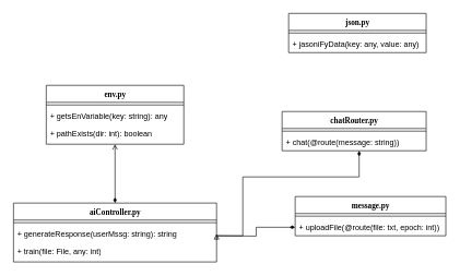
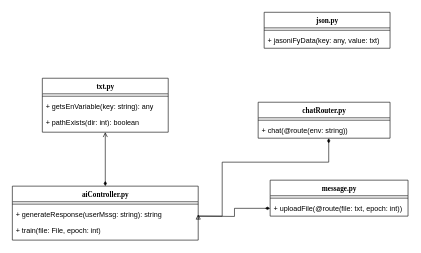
- <mxCell id="4" value="+ jasoniFyData(key: any, value: any)" style="text;html=1;strokeColor=none;fillColor=none;align=left;verticalAlign=top;spacingLeft=4;spacingRight=4;whiteSpace=wrap;overflow=hidden;rotatable=0;points=[[0,0.5],[1,0.5]];portConstraint=eastwest;" parent="2" vertex="1"><mxGeometry y="34" width="210" height="26" as="geometry" /></mxCell>
+ <mxCell id="4" value="+ jasoniFyData(key: any, value: txt)" style="text;html=1;strokeColor=none;fillColor=none;align=left;verticalAlign=top;spacingLeft=4;spacingRight=4;whiteSpace=wrap;overflow=hidden;rotatable=0;points=[[0,0.5],[1,0.5]];portConstraint=eastwest;" parent="2" vertex="1"><mxGeometry y="34" width="210" height="26" as="geometry" /></mxCell>
- <mxCell id="5" value="env.py" style="swimlane;html=1;fontStyle=1;align=center;verticalAlign=top;childLayout=stackLayout;horizontal=1;startSize=26;horizontalStack=0;resizeParent=1;resizeLast=0;collapsible=1;marginBottom=0;swimlaneFillColor=#ffffff;rounded=0;shadow=0;comic=0;labelBackgroundColor=none;strokeWidth=1;fillColor=none;fontFamily=Verdana;fontSize=12" vertex="1" parent="1"><mxGeometry x="70" y="130" width="210" height="90" as="geometry" /></mxCell>
+ <mxCell id="5" value="txt.py" style="swimlane;html=1;fontStyle=1;align=center;verticalAlign=top;childLayout=stackLayout;horizontal=1;startSize=26;horizontalStack=0;resizeParent=1;resizeLast=0;collapsible=1;marginBottom=0;swimlaneFillColor=#ffffff;rounded=0;shadow=0;comic=0;labelBackgroundColor=none;strokeWidth=1;fillColor=none;fontFamily=Verdana;fontSize=12" vertex="1" parent="1"><mxGeometry x="70" y="130" width="210" height="90" as="geometry" /></mxCell>
- <mxCell id="15" value="+ chat(@route(message: string))" style="text;html=1;strokeColor=none;fillColor=none;align=left;verticalAlign=top;spacingLeft=4;spacingRight=4;whiteSpace=wrap;overflow=hidden;rotatable=0;points=[[0,0.5],[1,0.5]];portConstraint=eastwest;" vertex="1" parent="13"><mxGeometry y="34" width="220" height="26" as="geometry" /></mxCell>
+ <mxCell id="15" value="+ chat(@route(env: string))" style="text;html=1;strokeColor=none;fillColor=none;align=left;verticalAlign=top;spacingLeft=4;spacingRight=4;whiteSpace=wrap;overflow=hidden;rotatable=0;points=[[0,0.5],[1,0.5]];portConstraint=eastwest;" vertex="1" parent="13"><mxGeometry y="34" width="220" height="26" as="geometry" /></mxCell>
- <mxCell id="20" value="+ train(file: File, any: int)" style="text;html=1;strokeColor=none;fillColor=none;align=left;verticalAlign=top;spacingLeft=4;spacingRight=4;whiteSpace=wrap;overflow=hidden;rotatable=0;points=[[0,0.5],[1,0.5]];portConstraint=eastwest;" vertex="1" parent="17"><mxGeometry y="60" width="310" height="26" as="geometry" /></mxCell>
+ <mxCell id="20" value="+ train(file: File, epoch: int)" style="text;html=1;strokeColor=none;fillColor=none;align=left;verticalAlign=top;spacingLeft=4;spacingRight=4;whiteSpace=wrap;overflow=hidden;rotatable=0;points=[[0,0.5],[1,0.5]];portConstraint=eastwest;" vertex="1" parent="17"><mxGeometry y="60" width="310" height="26" as="geometry" /></mxCell>
